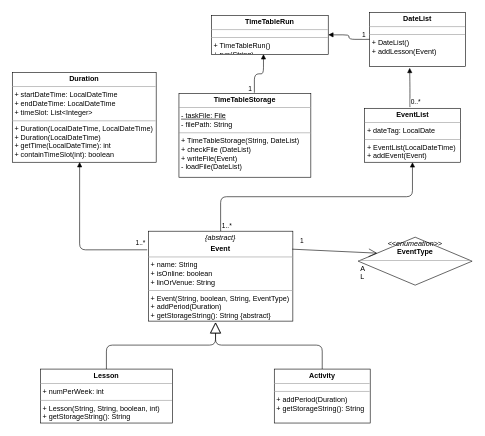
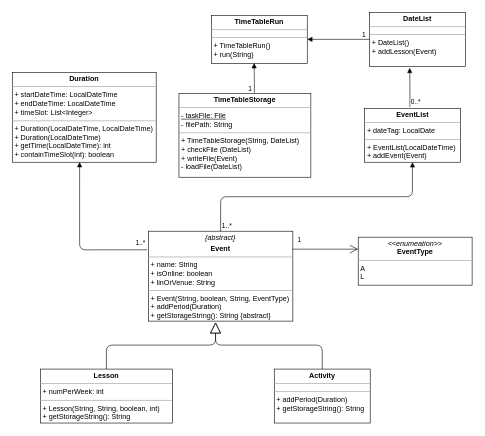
- <mxCell id="19" value="&lt;p style=&quot;margin: 0px ; margin-top: 4px ; text-align: center&quot;&gt;&lt;b&gt;TimeTableRun&lt;/b&gt;&lt;/p&gt;&lt;hr size=&quot;1&quot;&gt;&lt;p style=&quot;margin: 0px 0px 0px 4px ; line-height: 0%&quot;&gt;&lt;br&gt;&lt;/p&gt;&lt;hr size=&quot;1&quot;&gt;&lt;p style=&quot;margin: 0px ; margin-left: 4px&quot;&gt;+ TimeTableRun()&lt;/p&gt;&lt;p style=&quot;margin: 0px ; margin-left: 4px&quot;&gt;+ run(String)&lt;/p&gt;" style="verticalAlign=top;align=left;overflow=fill;fontSize=12;fontFamily=Helvetica;html=1;strokeColor=#000000;" parent="1" vertex="1"><mxGeometry x="352" y="25" width="195" height="65" as="geometry" /></mxCell>
+ <mxCell id="19" value="&lt;p style=&quot;margin: 0px ; margin-top: 4px ; text-align: center&quot;&gt;&lt;b&gt;TimeTableRun&lt;/b&gt;&lt;/p&gt;&lt;hr size=&quot;1&quot;&gt;&lt;p style=&quot;margin: 0px 0px 0px 4px ; line-height: 0%&quot;&gt;&lt;br&gt;&lt;/p&gt;&lt;hr size=&quot;1&quot;&gt;&lt;p style=&quot;margin: 0px ; margin-left: 4px&quot;&gt;+ TimeTableRun()&lt;/p&gt;&lt;p style=&quot;margin: 0px ; margin-left: 4px&quot;&gt;+ run(String)&lt;/p&gt;" style="verticalAlign=top;align=left;overflow=fill;fontSize=12;fontFamily=Helvetica;html=1;strokeColor=#000000;" parent="1" vertex="1"><mxGeometry x="352" y="25" width="160" height="80" as="geometry" /></mxCell>
- <mxCell id="7" value="&lt;p style=&quot;margin: 0px ; margin-top: 4px ; text-align: center&quot;&gt;&lt;i&gt;&amp;lt;&amp;lt;enumeation&amp;gt;&amp;gt;&lt;/i&gt;&lt;br&gt;&lt;b&gt;EventType&lt;/b&gt;&lt;/p&gt;&lt;hr size=&quot;1&quot;&gt;&lt;p style=&quot;margin: 0px ; margin-left: 4px&quot;&gt;A&lt;br&gt;L&lt;/p&gt;" style="rhombus;verticalAlign=top;align=left;overflow=fill;fontSize=12;fontFamily=Helvetica;html=1;strokeColor=#000000;" parent="1" vertex="1"><mxGeometry x="597" y="395" width="190" height="80" as="geometry" /></mxCell>
+ <mxCell id="7" value="&lt;p style=&quot;margin: 0px ; margin-top: 4px ; text-align: center&quot;&gt;&lt;i&gt;&amp;lt;&amp;lt;enumeation&amp;gt;&amp;gt;&lt;/i&gt;&lt;br&gt;&lt;b&gt;EventType&lt;/b&gt;&lt;/p&gt;&lt;hr size=&quot;1&quot;&gt;&lt;p style=&quot;margin: 0px ; margin-left: 4px&quot;&gt;A&lt;br&gt;L&lt;/p&gt;" style="verticalAlign=top;align=left;overflow=fill;fontSize=12;fontFamily=Helvetica;html=1;strokeColor=#000000;" parent="1" vertex="1"><mxGeometry x="597" y="395" width="190" height="80" as="geometry" /></mxCell>
